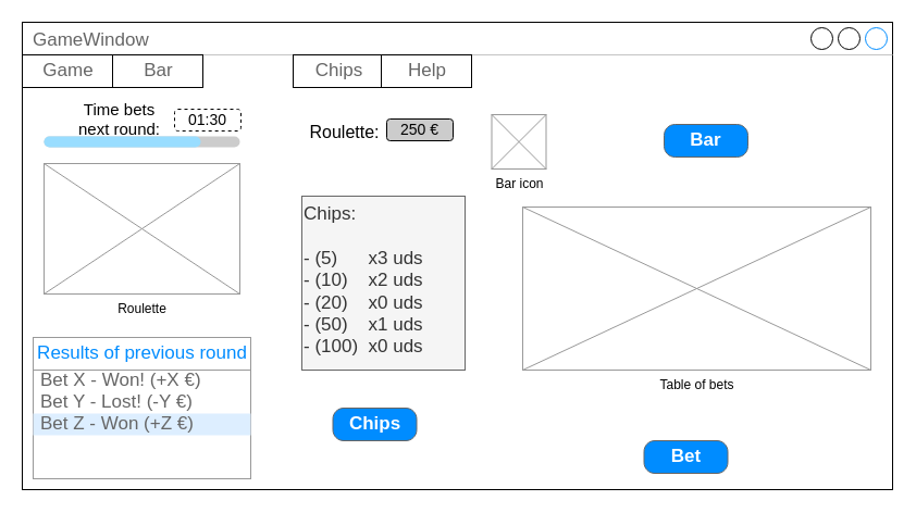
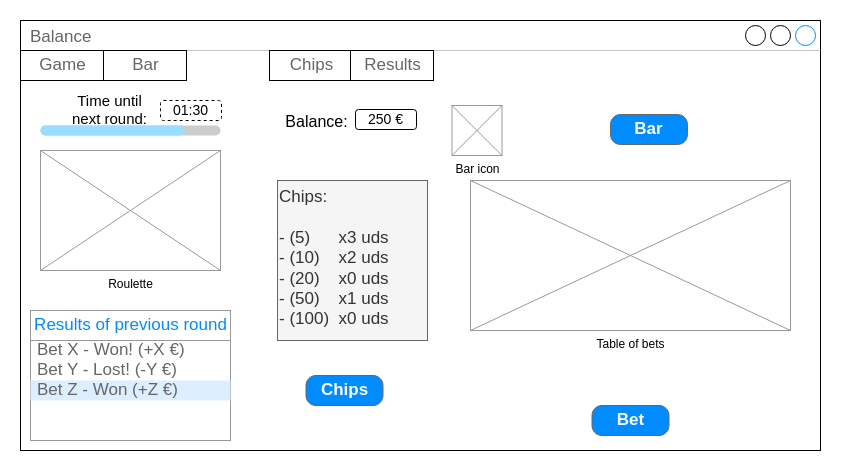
- <mxCell id="2" value="GameWindow" style="strokeWidth=1;shadow=0;dashed=0;align=center;html=1;shape=mxgraph.mockup.containers.window;align=left;verticalAlign=top;spacingLeft=8;strokeColor2=#008cff;strokeColor3=#c4c4c4;fontColor=#666666;fillColor=#ffffff;mainText=;fontSize=17;labelBackgroundColor=none;" vertex="1" parent="1"><mxGeometry x="20" y="20" width="800" height="430" as="geometry" /></mxCell>
+ <mxCell id="2" value="Balance" style="strokeWidth=1;shadow=0;dashed=0;align=center;html=1;shape=mxgraph.mockup.containers.window;align=left;verticalAlign=top;spacingLeft=8;strokeColor2=#008cff;strokeColor3=#c4c4c4;fontColor=#666666;fillColor=#ffffff;mainText=;fontSize=17;labelBackgroundColor=none;" vertex="1" parent="1"><mxGeometry x="20" y="20" width="800" height="430" as="geometry" /></mxCell>
- <mxCell id="6" value="Help" style="strokeColor=inherit;fillColor=inherit;gradientColor=inherit;strokeWidth=1;shadow=0;dashed=0;align=center;html=1;shape=mxgraph.mockup.forms.rrect;rSize=0;fontSize=17;fontColor=#666666;" vertex="1" parent="1"><mxGeometry x="350" y="50" width="83" height="30" as="geometry" /></mxCell>
+ <mxCell id="6" value="Results" style="strokeColor=inherit;fillColor=inherit;gradientColor=inherit;strokeWidth=1;shadow=0;dashed=0;align=center;html=1;shape=mxgraph.mockup.forms.rrect;rSize=0;fontSize=17;fontColor=#666666;" vertex="1" parent="1"><mxGeometry x="350" y="50" width="83" height="30" as="geometry" /></mxCell>
- <mxCell id="9" value="&lt;font style=&quot;font-size: 15px&quot;&gt;Time bets next round:&lt;/font&gt;" style="text;html=1;strokeColor=none;fillColor=none;align=center;verticalAlign=middle;whiteSpace=wrap;rounded=0;direction=south;" vertex="1" parent="1"><mxGeometry x="70" y="50" width="79" height="118" as="geometry" /></mxCell>
+ <mxCell id="9" value="&lt;font style=&quot;font-size: 15px&quot;&gt;Time until next round:&lt;/font&gt;" style="text;html=1;strokeColor=none;fillColor=none;align=center;verticalAlign=middle;whiteSpace=wrap;rounded=0;direction=south;" vertex="1" parent="1"><mxGeometry x="70" y="50" width="79" height="118" as="geometry" /></mxCell>
- <mxCell id="18" value="&lt;font style=&quot;font-size: 14px&quot;&gt;250 €&lt;/font&gt;" style="rounded=1;whiteSpace=wrap;html=1;fillColor=#cccccc;" vertex="1" parent="1"><mxGeometry x="355" y="109" width="61" height="20" as="geometry" /></mxCell>
+ <mxCell id="18" value="&lt;font style=&quot;font-size: 14px&quot;&gt;250 €&lt;/font&gt;" style="rounded=1;whiteSpace=wrap;html=1;" vertex="1" parent="1"><mxGeometry x="355" y="109" width="61" height="20" as="geometry" /></mxCell>
- <mxCell id="17" value="&lt;font style=&quot;font-size: 16px&quot;&gt;Roulette:&lt;/font&gt;" style="text;html=1;strokeColor=none;fillColor=none;align=center;verticalAlign=middle;whiteSpace=wrap;rounded=0;direction=south;" vertex="1" parent="1"><mxGeometry x="277" y="62" width="79" height="118" as="geometry" /></mxCell>
+ <mxCell id="17" value="&lt;font style=&quot;font-size: 16px&quot;&gt;Balance:&lt;/font&gt;" style="text;html=1;strokeColor=none;fillColor=none;align=center;verticalAlign=middle;whiteSpace=wrap;rounded=0;direction=south;" vertex="1" parent="1"><mxGeometry x="277" y="62" width="79" height="118" as="geometry" /></mxCell>
- <mxCell id="21" value="Table of bets" style="verticalLabelPosition=bottom;shadow=0;dashed=0;align=center;html=1;verticalAlign=top;strokeWidth=1;shape=mxgraph.mockup.graphics.simpleIcon;strokeColor=#999999;fillColor=#ffffff;" vertex="1" parent="1"><mxGeometry x="480" y="190" width="320" height="150" as="geometry" /></mxCell>
+ <mxCell id="21" value="Table of bets" style="verticalLabelPosition=bottom;shadow=0;dashed=0;align=center;html=1;verticalAlign=top;strokeWidth=1;shape=mxgraph.mockup.graphics.simpleIcon;strokeColor=#999999;fillColor=#ffffff;" vertex="1" parent="1"><mxGeometry x="470" y="180" width="320" height="150" as="geometry" /></mxCell>
